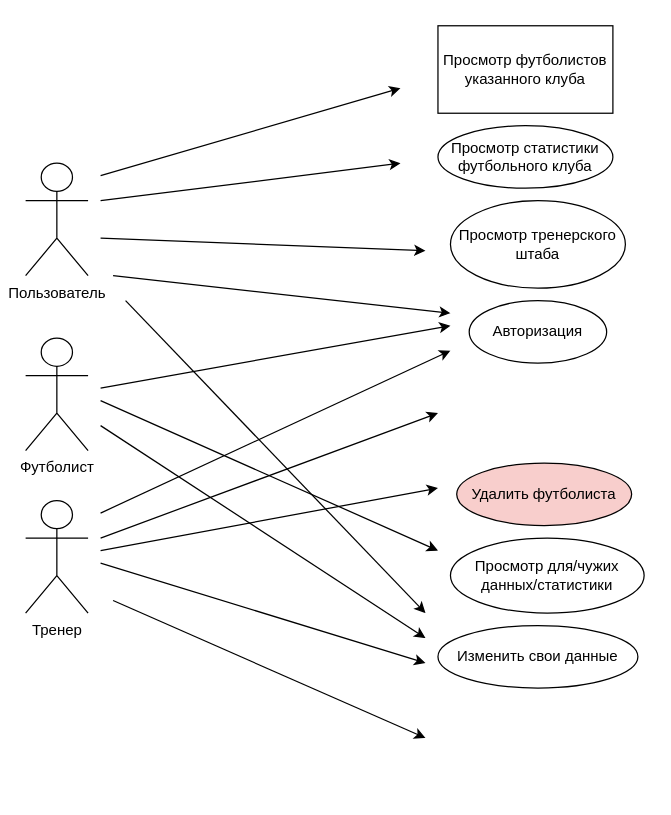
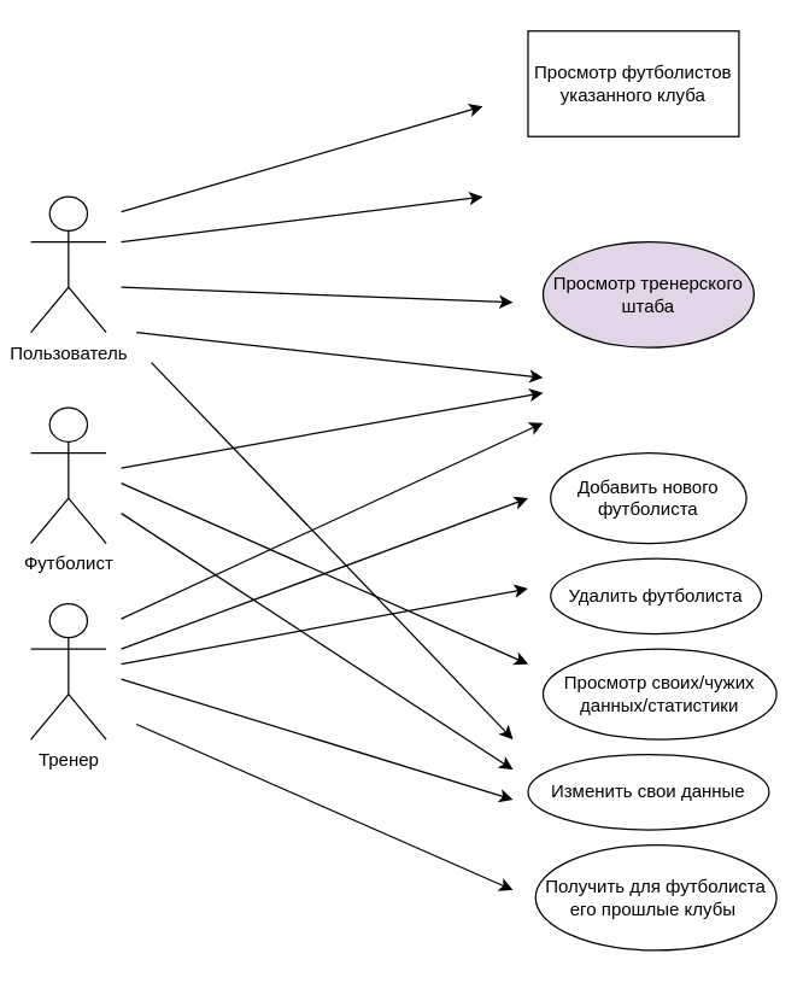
- <mxCell id="3" value="Просмотр статистики футбольного клуба" style="ellipse;whiteSpace=wrap;html=1;" vertex="1" parent="1"><mxGeometry x="350" y="100" width="140" height="50" as="geometry" /></mxCell>
- <mxCell id="4" value="Просмотр тренерского штаба" style="ellipse;whiteSpace=wrap;html=1;" vertex="1" parent="1"><mxGeometry x="360" y="160" width="140" height="70" as="geometry" /></mxCell>
+ <mxCell id="4" value="Просмотр тренерского штаба" style="ellipse;whiteSpace=wrap;html=1;fillColor=#e1d5e7;" vertex="1" parent="1"><mxGeometry x="360" y="160" width="140" height="70" as="geometry" /></mxCell>
- <mxCell id="8" value="Авторизация" style="ellipse;whiteSpace=wrap;html=1;" vertex="1" parent="1"><mxGeometry x="375" y="240" width="110" height="50" as="geometry" /></mxCell>
+ <mxCell id="9" value="Добавить нового футболиста" style="ellipse;whiteSpace=wrap;html=1;" vertex="1" parent="1"><mxGeometry x="365" y="300" width="130" height="60" as="geometry" /></mxCell>
- <mxCell id="10" value="Удалить футболиста" style="ellipse;whiteSpace=wrap;html=1;fillColor=#f8cecc;" vertex="1" parent="1"><mxGeometry x="365" y="370" width="140" height="50" as="geometry" /></mxCell>
+ <mxCell id="10" value="Удалить футболиста" style="ellipse;whiteSpace=wrap;html=1;" vertex="1" parent="1"><mxGeometry x="365" y="370" width="140" height="50" as="geometry" /></mxCell>
- <mxCell id="12" value="Просмотр для/чужих данных/статистики" style="ellipse;whiteSpace=wrap;html=1;" vertex="1" parent="1"><mxGeometry x="360" y="430" width="155" height="60" as="geometry" /></mxCell>
+ <mxCell id="12" value="Просмотр своих/чужих данных/статистики" style="ellipse;whiteSpace=wrap;html=1;" vertex="1" parent="1"><mxGeometry x="360" y="430" width="155" height="60" as="geometry" /></mxCell>
+ <mxCell id="11" value="Получить для футболиста его прошлые клубы&amp;nbsp;" style="ellipse;whiteSpace=wrap;html=1;" vertex="1" parent="1"><mxGeometry x="355" y="560" width="160" height="70" as="geometry" /></mxCell>
